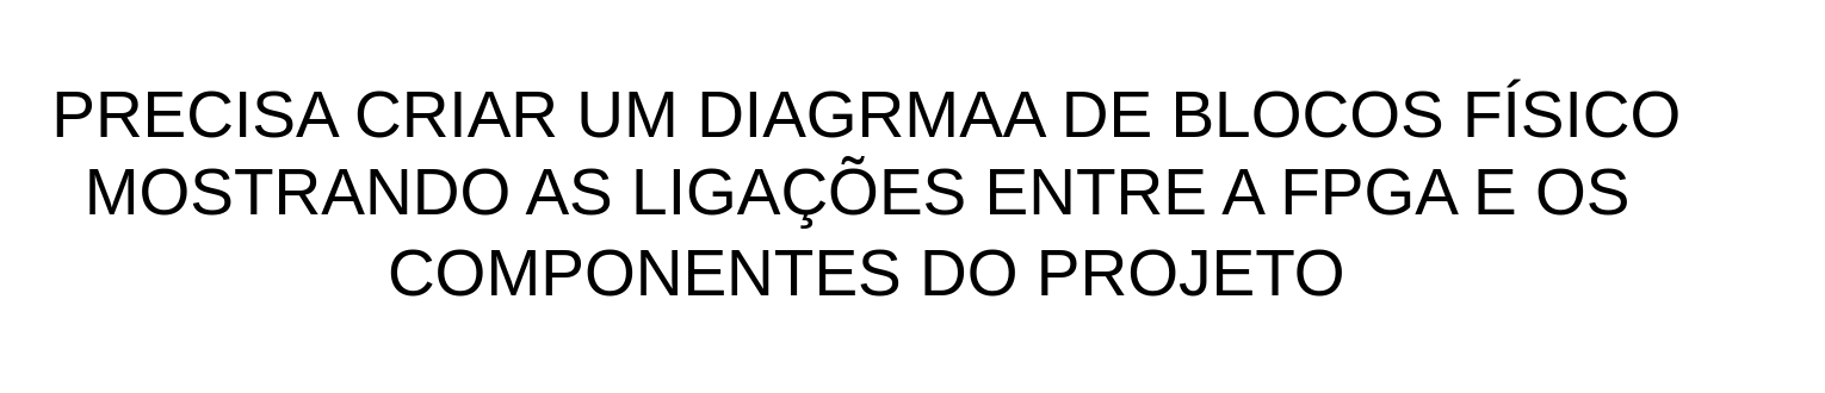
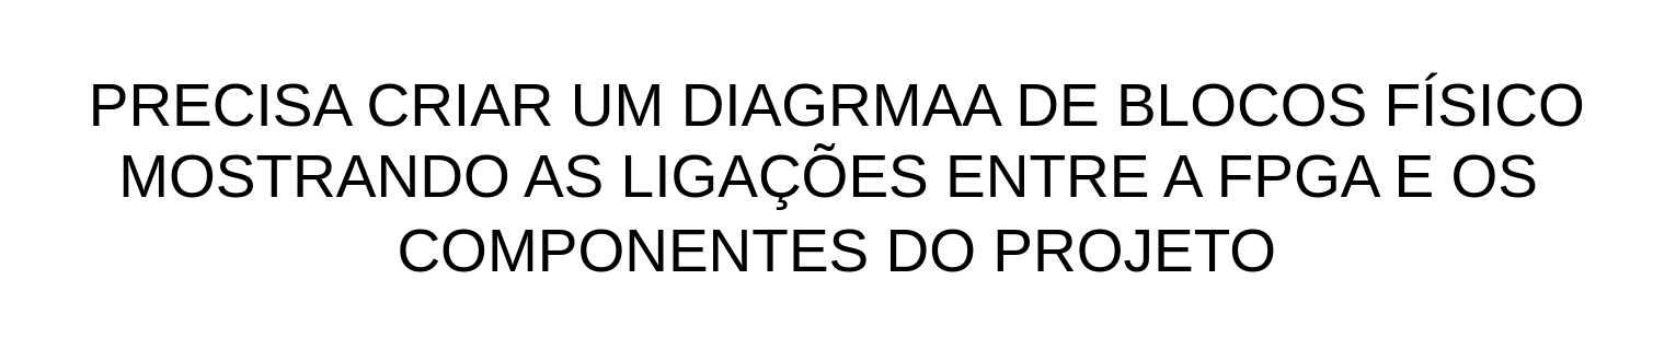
- <mxCell id="2" value="&lt;font style=&quot;font-size: 22px;&quot;&gt;PRECISA CRIAR UM DIAGRMAA DE BLOCOS FÍSICO&lt;/font&gt;&lt;div&gt;&lt;font style=&quot;font-size: 22px;&quot;&gt;MOSTRANDO AS LIGAÇÕES ENTRE A FPGA E OS&amp;nbsp;&lt;/font&gt;&lt;/div&gt;&lt;div&gt;&lt;font style=&quot;font-size: 22px;&quot;&gt;COMPONENTES DO PROJETO&lt;/font&gt;&lt;/div&gt;" style="text;html=1;align=center;verticalAlign=middle;resizable=0;points=[];autosize=1;strokeColor=none;fillColor=none;" vertex="1" parent="1"><mxGeometry x="5" y="20" width="570" height="90" as="geometry" /></mxCell>
+ <mxCell id="2" value="&lt;font style=&quot;font-size: 22px;&quot;&gt;PRECISA CRIAR UM DIAGRMAA DE BLOCOS FÍSICO&lt;/font&gt;&lt;div&gt;&lt;font style=&quot;font-size: 22px;&quot;&gt;MOSTRANDO AS LIGAÇÕES ENTRE A FPGA E OS&amp;nbsp;&lt;/font&gt;&lt;/div&gt;&lt;div&gt;&lt;font style=&quot;font-size: 22px;&quot;&gt;COMPONENTES DO PROJETO&lt;/font&gt;&lt;/div&gt;" style="text;html=1;align=center;verticalAlign=middle;resizable=0;points=[];autosize=1;strokeColor=none;fillColor=none;" vertex="1" parent="1"><mxGeometry x="20" y="20" width="570" height="90" as="geometry" /></mxCell>
